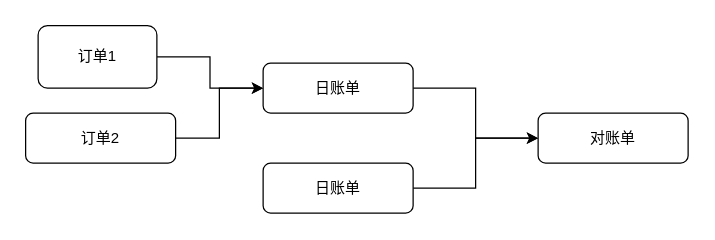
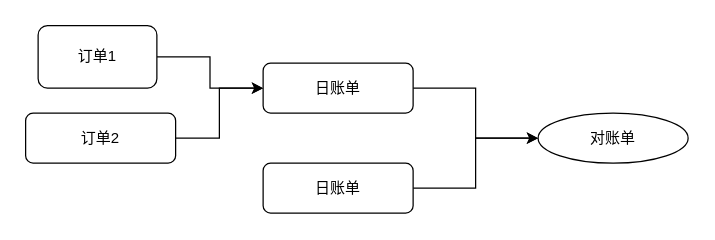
- <mxCell id="10" value="对账单" style="rounded=1;whiteSpace=wrap;html=1;fontSize=12;glass=0;strokeWidth=1;shadow=0;" vertex="1" parent="1"><mxGeometry x="430" y="90" width="120" height="40" as="geometry" /></mxCell>
+ <mxCell id="10" value="对账单" style="ellipse;whiteSpace=wrap;html=1;fontSize=12;glass=0;strokeWidth=1;shadow=0;" vertex="1" parent="1"><mxGeometry x="430" y="90" width="120" height="40" as="geometry" /></mxCell>
